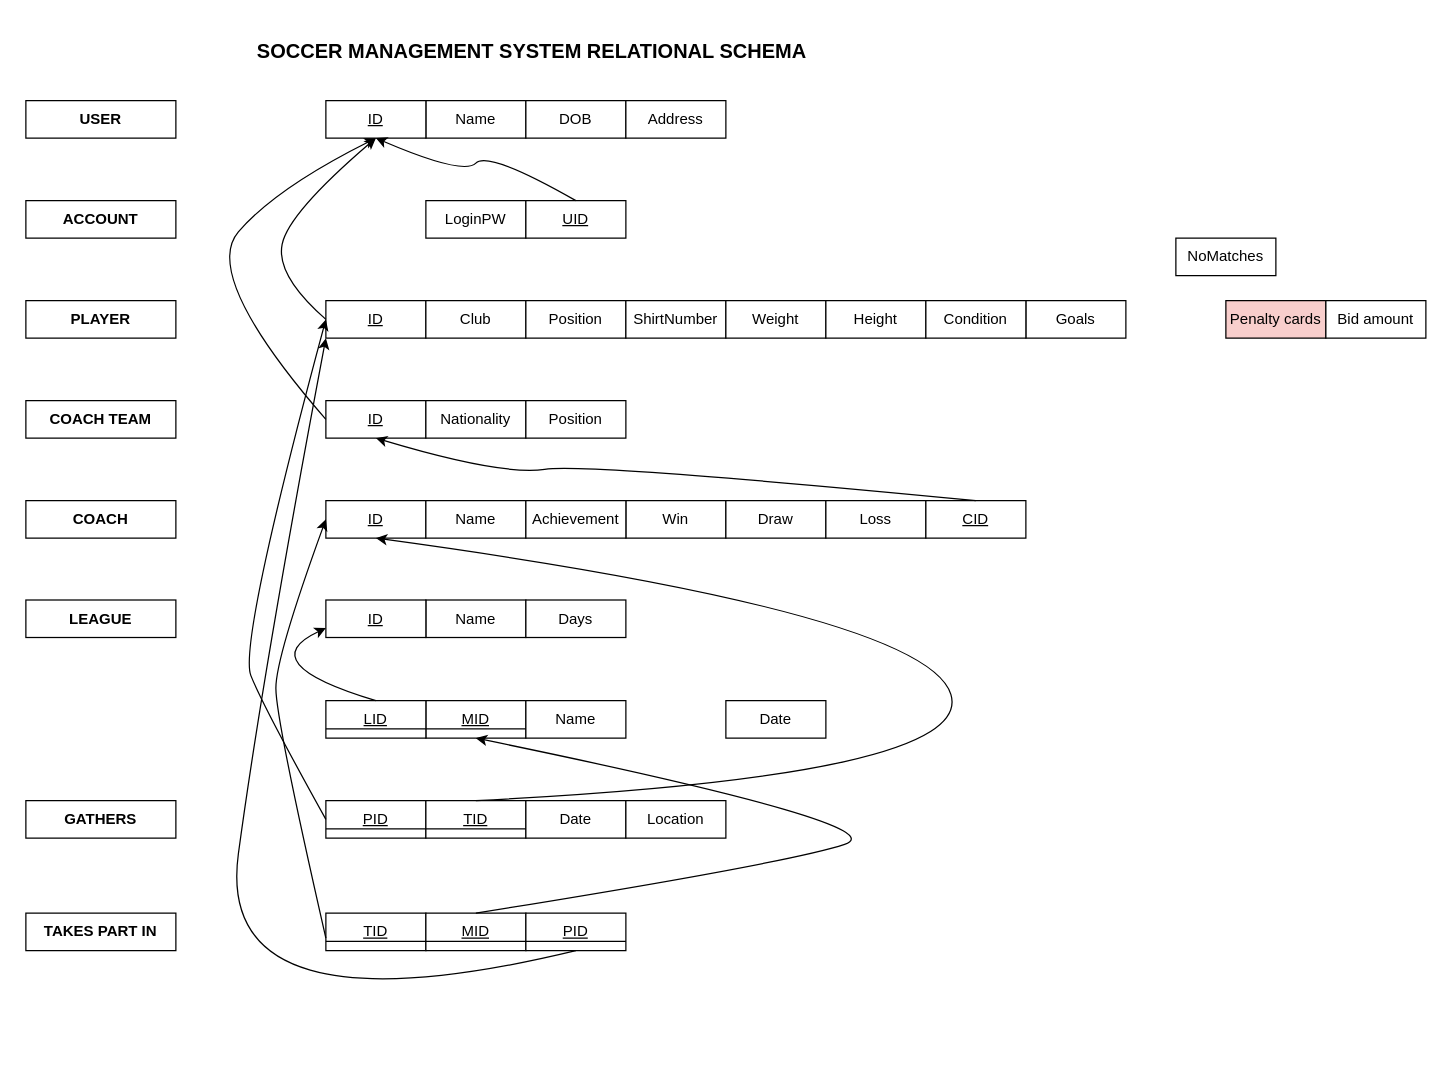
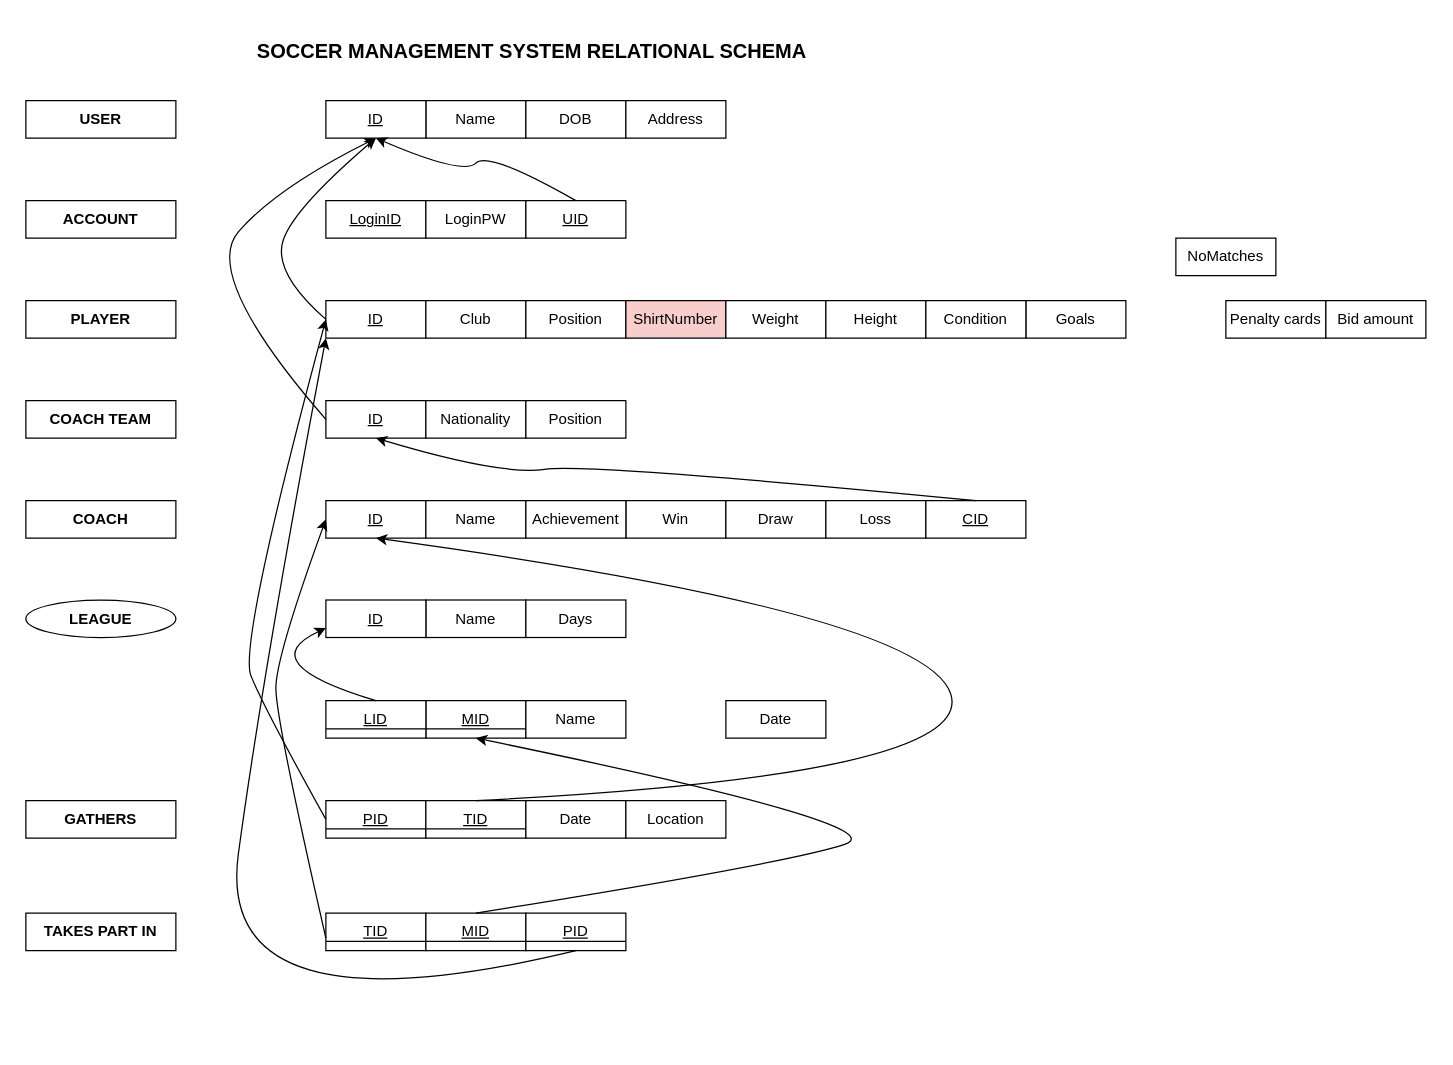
+ <mxCell id="10" value="LoginID" style="rounded=0;whiteSpace=wrap;html=1;fontStyle=4" vertex="1" parent="1"><mxGeometry x="260" y="160" width="80" height="30" as="geometry" /></mxCell>
- <mxCell id="12" value="&lt;span&gt;ShirtNumber&lt;/span&gt;" style="rounded=0;whiteSpace=wrap;html=1;" vertex="1" parent="1"><mxGeometry x="500" y="240" width="80" height="30" as="geometry" /></mxCell>
+ <mxCell id="12" value="&lt;span&gt;ShirtNumber&lt;/span&gt;" style="rounded=0;whiteSpace=wrap;html=1;fillColor=#f8cecc;" vertex="1" parent="1"><mxGeometry x="500" y="240" width="80" height="30" as="geometry" /></mxCell>
- <mxCell id="40" value="Penalty cards" style="rounded=0;whiteSpace=wrap;html=1;fillColor=#f8cecc;" vertex="1" parent="1"><mxGeometry x="980" y="240" width="80" height="30" as="geometry" /></mxCell>
+ <mxCell id="40" value="Penalty cards" style="rounded=0;whiteSpace=wrap;html=1;" vertex="1" parent="1"><mxGeometry x="980" y="240" width="80" height="30" as="geometry" /></mxCell>
- <mxCell id="30" value="LEAGUE" style="rounded=0;whiteSpace=wrap;html=1;fontStyle=1" vertex="1" parent="1"><mxGeometry x="20" y="479.5" width="120" height="30" as="geometry" /></mxCell>
+ <mxCell id="30" value="LEAGUE" style="ellipse;whiteSpace=wrap;html=1;fontStyle=1;" vertex="1" parent="1"><mxGeometry x="20" y="479.5" width="120" height="30" as="geometry" /></mxCell>
